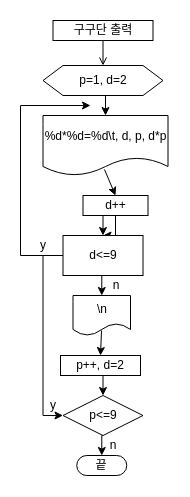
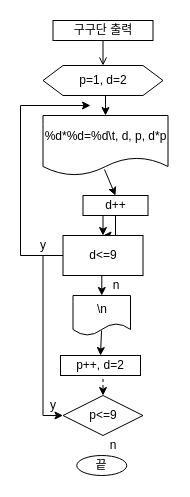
- <mxCell id="12" style="edgeStyle=orthogonalEdgeStyle;rounded=0;orthogonalLoop=1;jettySize=auto;html=1;exitX=0.5;exitY=1;exitDx=0;exitDy=0;entryX=0.5;entryY=0;entryDx=0;entryDy=0;" edge="1" parent="1" source="13" target="3"><mxGeometry relative="1" as="geometry" /></mxCell>
+ <mxCell id="12" style="edgeStyle=orthogonalEdgeStyle;rounded=0;orthogonalLoop=1;jettySize=auto;html=1;exitX=0.5;exitY=1;exitDx=0;exitDy=0;entryX=0.5;entryY=0;entryDx=0;entryDy=0;dashed=1;" edge="1" parent="1" source="13" target="3"><mxGeometry relative="1" as="geometry" /></mxCell>
- <mxCell id="2" style="edgeStyle=orthogonalEdgeStyle;rounded=0;orthogonalLoop=1;jettySize=auto;html=1;exitX=0.5;exitY=1;exitDx=0;exitDy=0;entryX=0.5;entryY=0;entryDx=0;entryDy=0;" edge="1" parent="1" source="3" target="15"><mxGeometry relative="1" as="geometry" /></mxCell>
- <mxCell id="15" value="끝" style="rounded=1;whiteSpace=wrap;html=1;arcSize=50;" vertex="1" parent="1"><mxGeometry x="76.25" y="455" width="50" height="20" as="geometry" /></mxCell>
+ <mxCell id="15" value="끝" style="ellipse;whiteSpace=wrap;html=1;arcSize=50;" vertex="1" parent="1"><mxGeometry x="76.25" y="455" width="50" height="20" as="geometry" /></mxCell>
